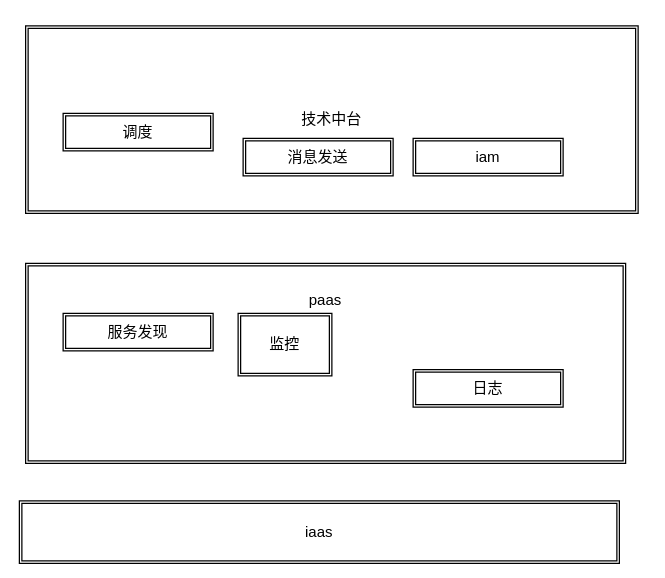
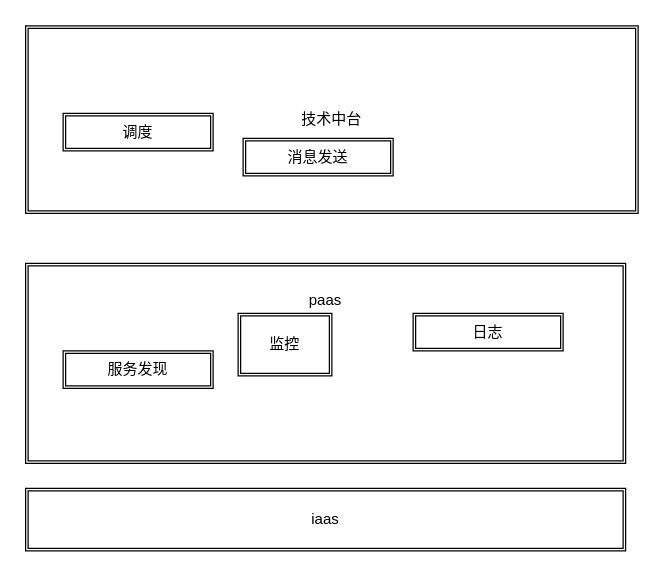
- <mxCell id="10" value="iam" style="shape=ext;double=1;rounded=0;whiteSpace=wrap;html=1;" vertex="1" parent="1"><mxGeometry x="330" y="110" width="120" height="30" as="geometry" /></mxCell>
- <mxCell id="4" value="服务发现" style="shape=ext;double=1;rounded=0;whiteSpace=wrap;html=1;" vertex="1" parent="1"><mxGeometry x="50" y="250" width="120" height="30" as="geometry" /></mxCell>
+ <mxCell id="4" value="服务发现" style="shape=ext;double=1;rounded=0;whiteSpace=wrap;html=1;" vertex="1" parent="1"><mxGeometry x="50" y="280" width="120" height="30" as="geometry" /></mxCell>
- <mxCell id="6" value="日志" style="shape=ext;double=1;rounded=0;whiteSpace=wrap;html=1;" vertex="1" parent="1"><mxGeometry x="330" y="295" width="120" height="30" as="geometry" /></mxCell>
+ <mxCell id="6" value="日志" style="shape=ext;double=1;rounded=0;whiteSpace=wrap;html=1;" vertex="1" parent="1"><mxGeometry x="330" y="250" width="120" height="30" as="geometry" /></mxCell>
- <mxCell id="2" value="iaas" style="shape=ext;double=1;rounded=0;whiteSpace=wrap;html=1;" vertex="1" parent="1"><mxGeometry x="15" y="400" width="480" height="50" as="geometry" /></mxCell>
+ <mxCell id="2" value="iaas" style="shape=ext;double=1;rounded=0;whiteSpace=wrap;html=1;" vertex="1" parent="1"><mxGeometry x="20" y="390" width="480" height="50" as="geometry" /></mxCell>
